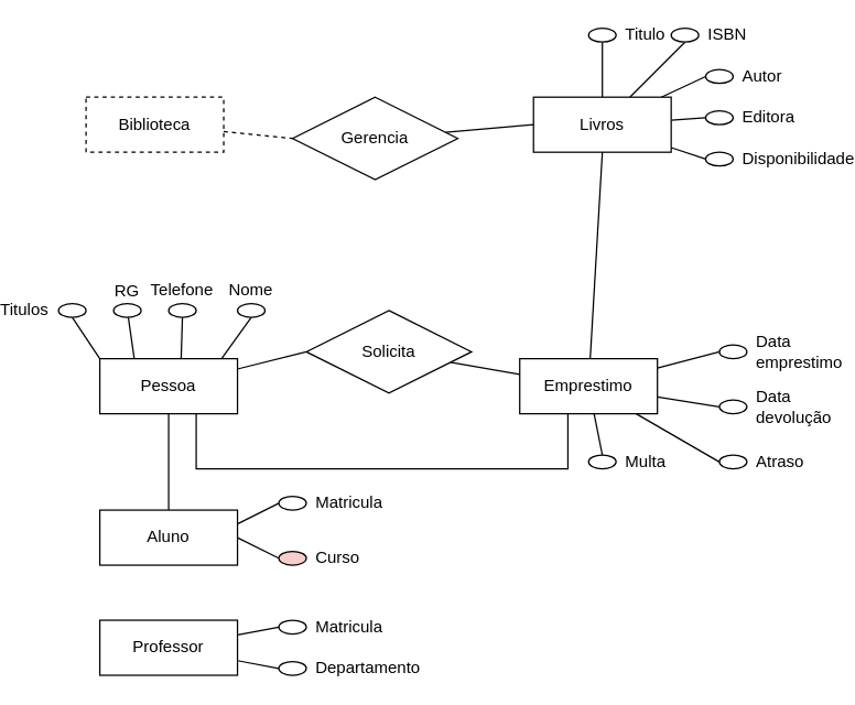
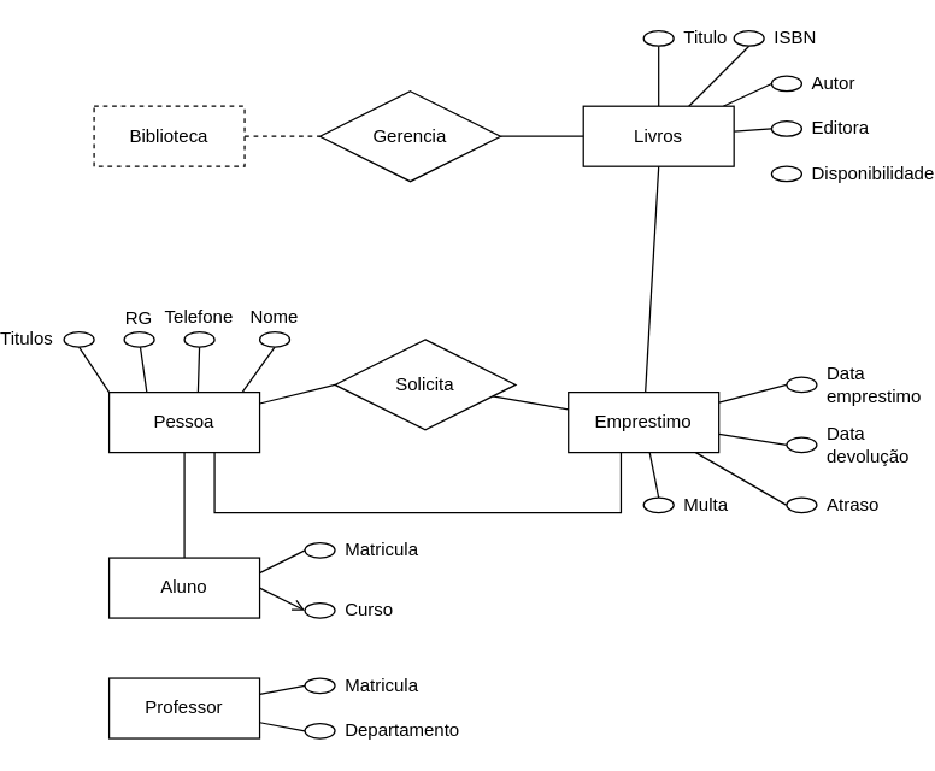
- <mxCell id="30" value="Gerencia" style="shape=rhombus;perimeter=rhombusPerimeter;whiteSpace=wrap;html=1;align=center;" vertex="1" parent="1"><mxGeometry x="190" y="70" width="120" height="60" as="geometry" /></mxCell>
+ <mxCell id="30" value="Gerencia" style="shape=rhombus;perimeter=rhombusPerimeter;whiteSpace=wrap;html=1;align=center;" vertex="1" parent="1"><mxGeometry x="190" y="60" width="120" height="60" as="geometry" /></mxCell>
- <mxCell id="6" style="rounded=0;orthogonalLoop=1;jettySize=auto;html=1;entryX=0;entryY=0.5;entryDx=0;entryDy=0;endArrow=none;endFill=0;" edge="1" parent="1" source="7" target="35"><mxGeometry relative="1" as="geometry" /></mxCell>
- <mxCell id="16" style="rounded=0;orthogonalLoop=1;jettySize=auto;html=1;entryX=0;entryY=0.5;entryDx=0;entryDy=0;endArrow=none;endFill=0;exitX=1;exitY=0.5;exitDx=0;exitDy=0;" edge="1" parent="1" source="17" target="37"><mxGeometry relative="1" as="geometry" /></mxCell>
+ <mxCell id="16" style="rounded=0;orthogonalLoop=1;jettySize=auto;html=1;entryX=0;entryY=0.5;entryDx=0;entryDy=0;endArrow=open;endFill=0;exitX=1;exitY=0.5;exitDx=0;exitDy=0;" edge="1" parent="1" source="17" target="37"><mxGeometry relative="1" as="geometry" /></mxCell>
- <mxCell id="37" value="Curso" style="ellipse;whiteSpace=wrap;html=1;align=left;spacingLeft=25;fillColor=#f8cecc;" vertex="1" parent="1"><mxGeometry x="180" y="400" width="20" height="10" as="geometry" /></mxCell>
+ <mxCell id="37" value="Curso" style="ellipse;whiteSpace=wrap;html=1;align=left;spacingLeft=25;" vertex="1" parent="1"><mxGeometry x="180" y="400" width="20" height="10" as="geometry" /></mxCell>
